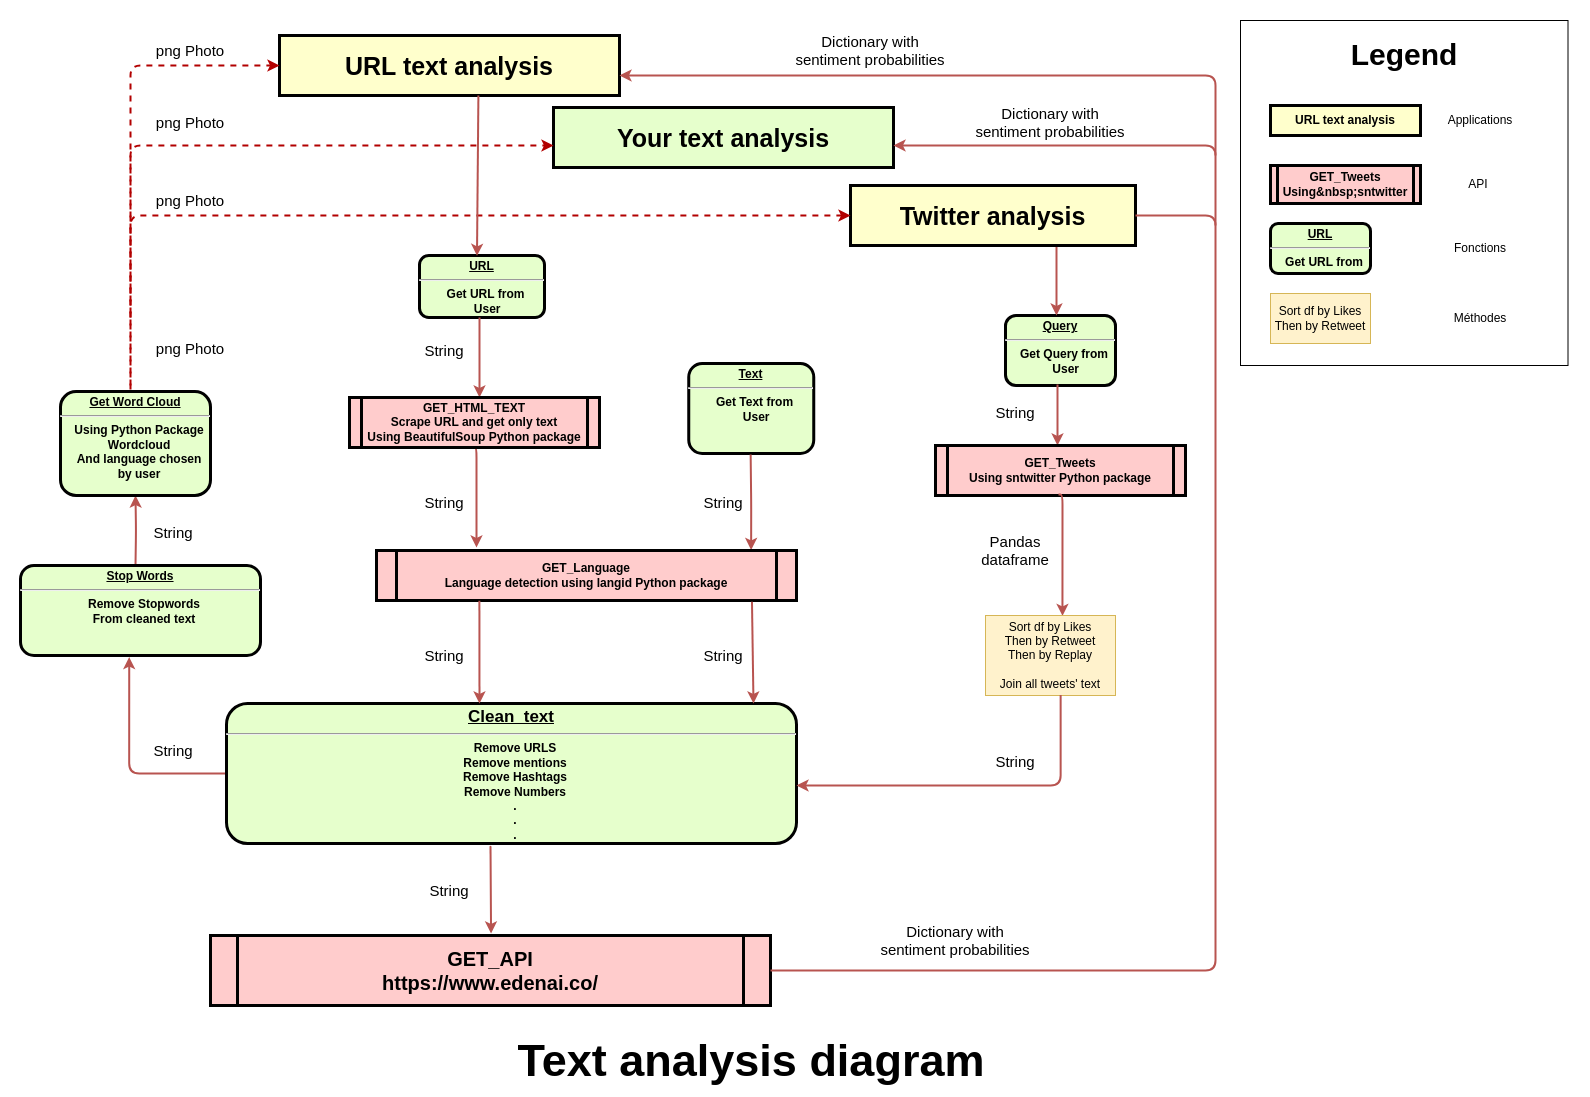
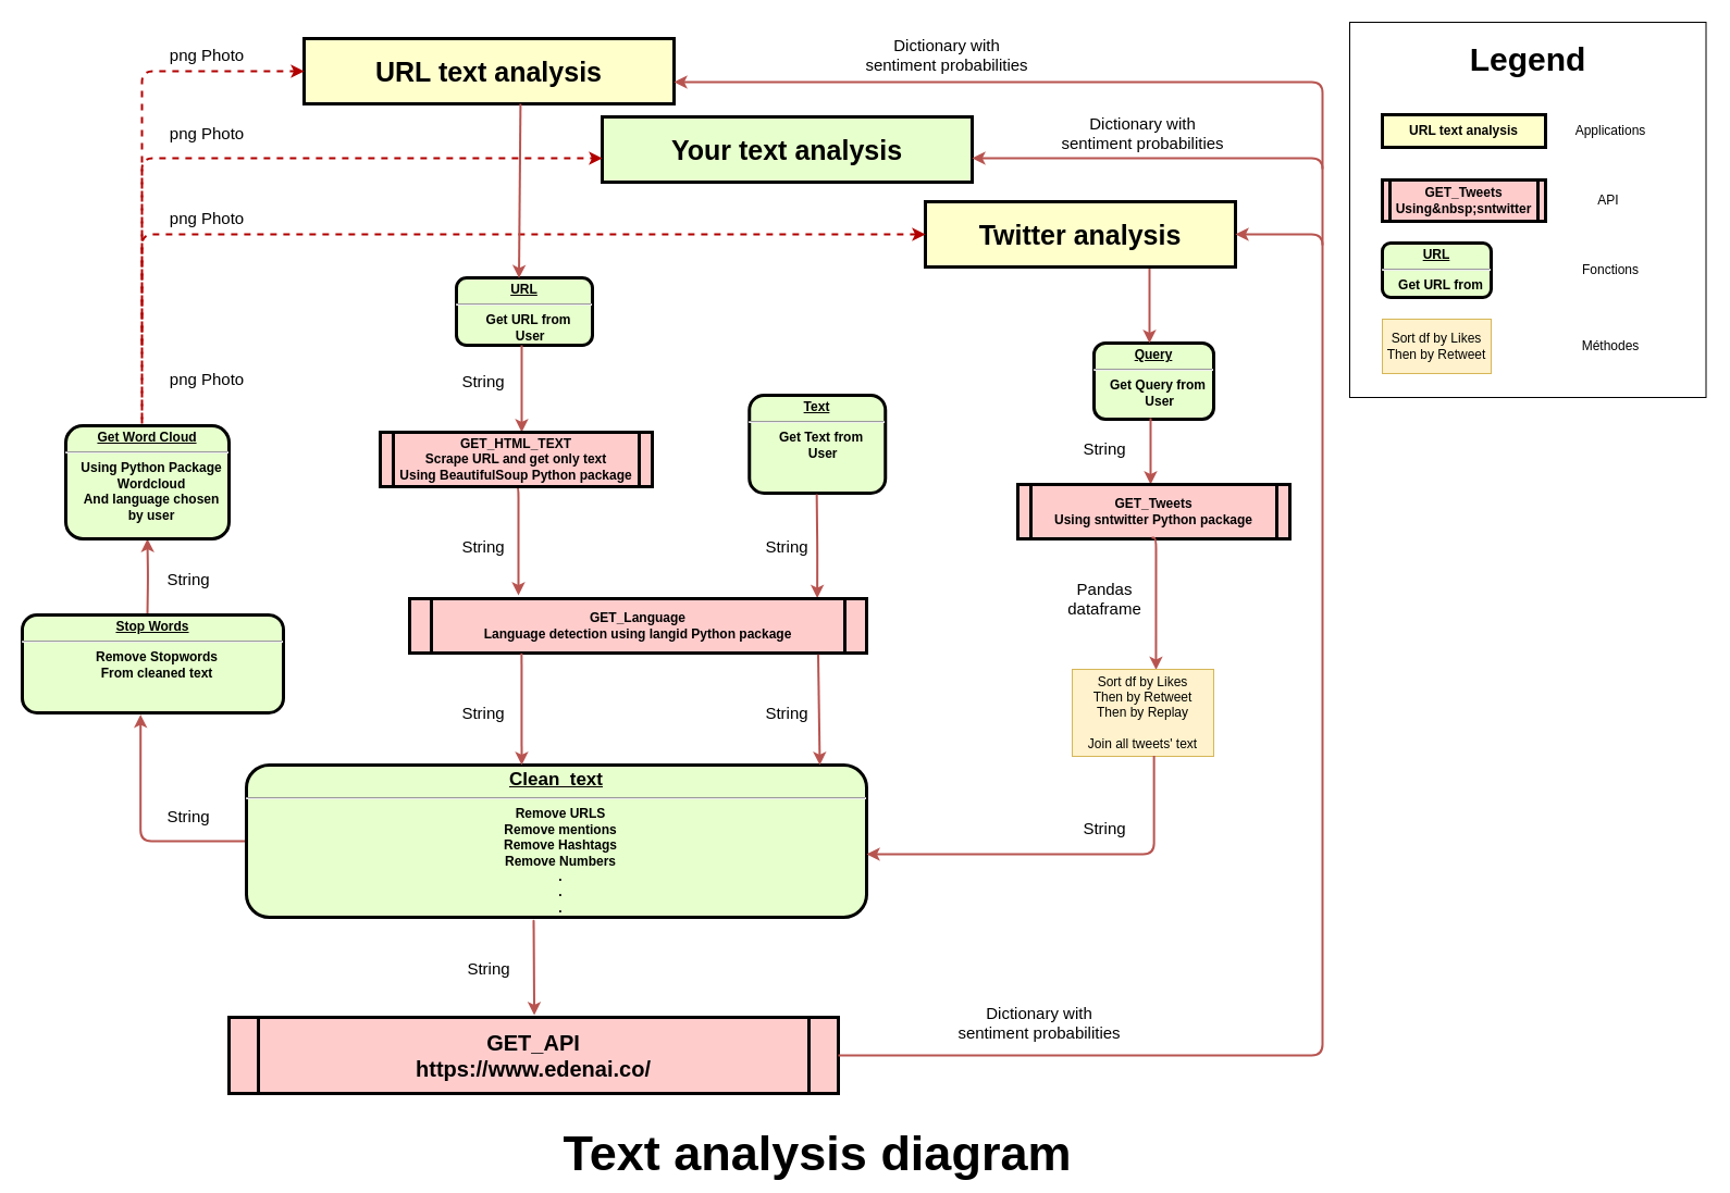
- <mxCell id="20" value="" style="edgeStyle=elbowEdgeStyle;elbow=vertical;endArrow=none;html=1;rounded=1;strokeColor=#B85450;strokeWidth=2;exitX=1;exitY=0.5;exitDx=0;exitDy=0;entryX=1;entryY=0.5;entryDx=0;entryDy=0;" parent="1" source="3" target="6" edge="1"><mxGeometry width="50" height="50" relative="1" as="geometry"><mxPoint x="1075" y="955" as="sourcePoint" /><mxPoint x="1125" y="905" as="targetPoint" /><Array as="points"><mxPoint x="1215" y="665" /></Array></mxGeometry></mxCell>
+ <mxCell id="20" value="" style="edgeStyle=elbowEdgeStyle;elbow=vertical;endArrow=classic;html=1;rounded=1;strokeColor=#B85450;strokeWidth=2;exitX=1;exitY=0.5;exitDx=0;exitDy=0;entryX=1;entryY=0.5;entryDx=0;entryDy=0;" parent="1" source="3" target="6" edge="1"><mxGeometry width="50" height="50" relative="1" as="geometry"><mxPoint x="1075" y="955" as="sourcePoint" /><mxPoint x="1125" y="905" as="targetPoint" /><Array as="points"><mxPoint x="1215" y="665" /></Array></mxGeometry></mxCell>
